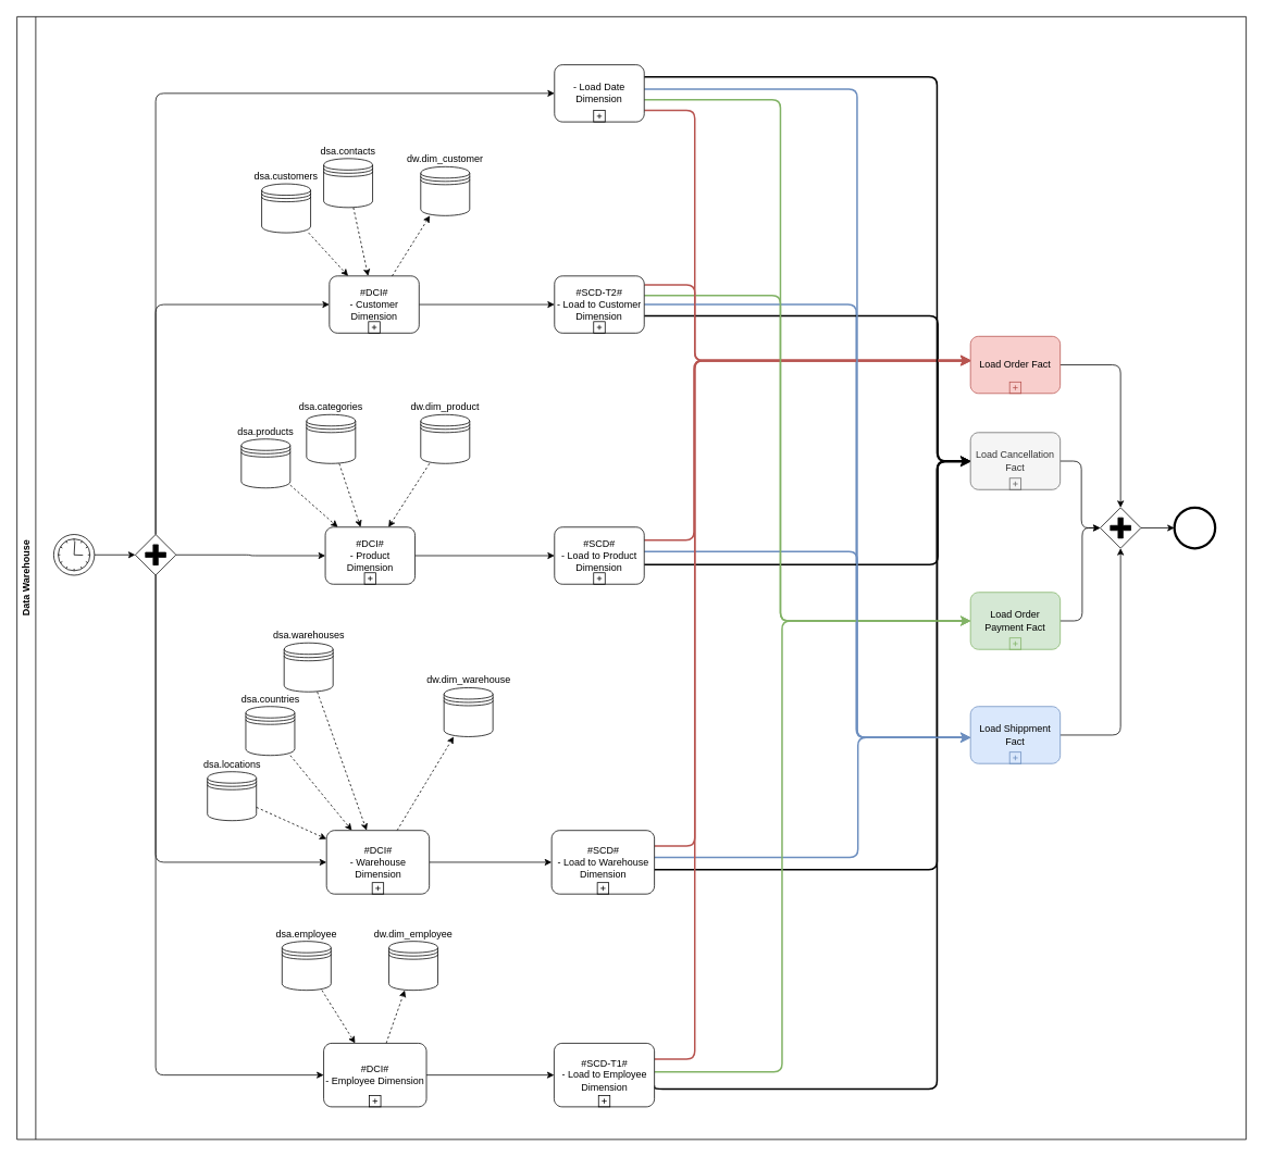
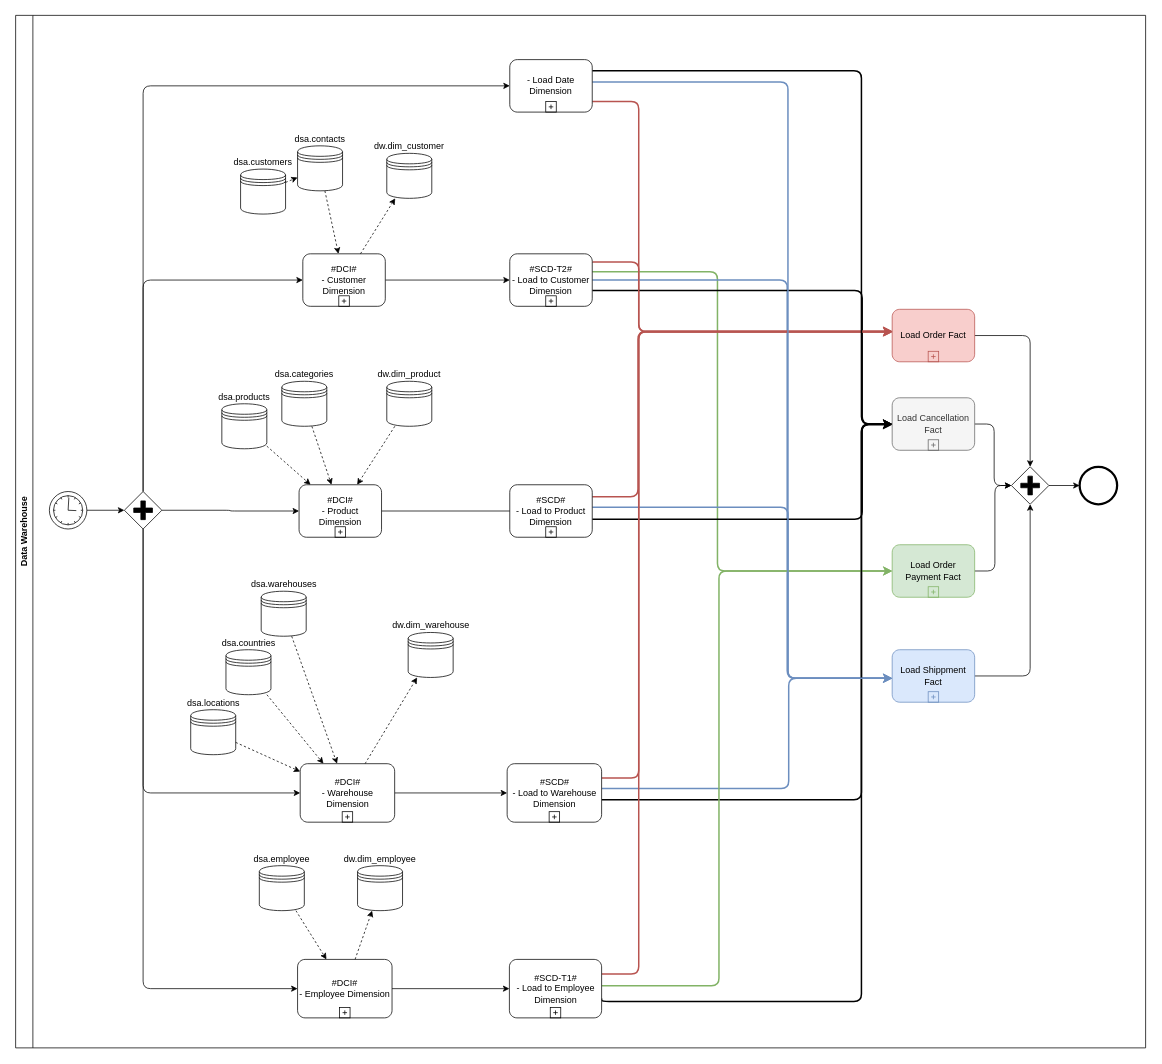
- <mxCell id="54" style="edgeStyle=orthogonalEdgeStyle;html=1;fillColor=#d5e8d4;strokeColor=#82b366;strokeWidth=2;" edge="1" parent="2" source="56" target="44"><mxGeometry relative="1" as="geometry"><Array as="points"><mxPoint x="936" y="102" /><mxPoint x="936" y="741" /></Array></mxGeometry></mxCell>
- <mxCell id="59" style="html=1;dashed=1;strokeColor=default;" edge="1" parent="2" source="8" target="58"><mxGeometry relative="1" as="geometry"><mxPoint x="644.0" y="555.273" as="sourcePoint" /><mxPoint x="685.5" y="593" as="targetPoint" /></mxGeometry></mxCell>
+ <mxCell id="59" style="html=1;dashed=1;strokeColor=default;" edge="1" parent="2" source="8" target="10"><mxGeometry relative="1" as="geometry"><mxPoint x="644.0" y="555.273" as="sourcePoint" /><mxPoint x="685.5" y="593" as="targetPoint" /></mxGeometry></mxCell>
- <mxCell id="70" style="edgeStyle=orthogonalEdgeStyle;html=1;" edge="1" parent="2" source="71" target="14"><mxGeometry relative="1" as="geometry" /></mxCell>
+ <mxCell id="70" style="edgeStyle=orthogonalEdgeStyle;html=1;endArrow=none;" edge="1" parent="2" source="71" target="14"><mxGeometry relative="1" as="geometry" /></mxCell>
